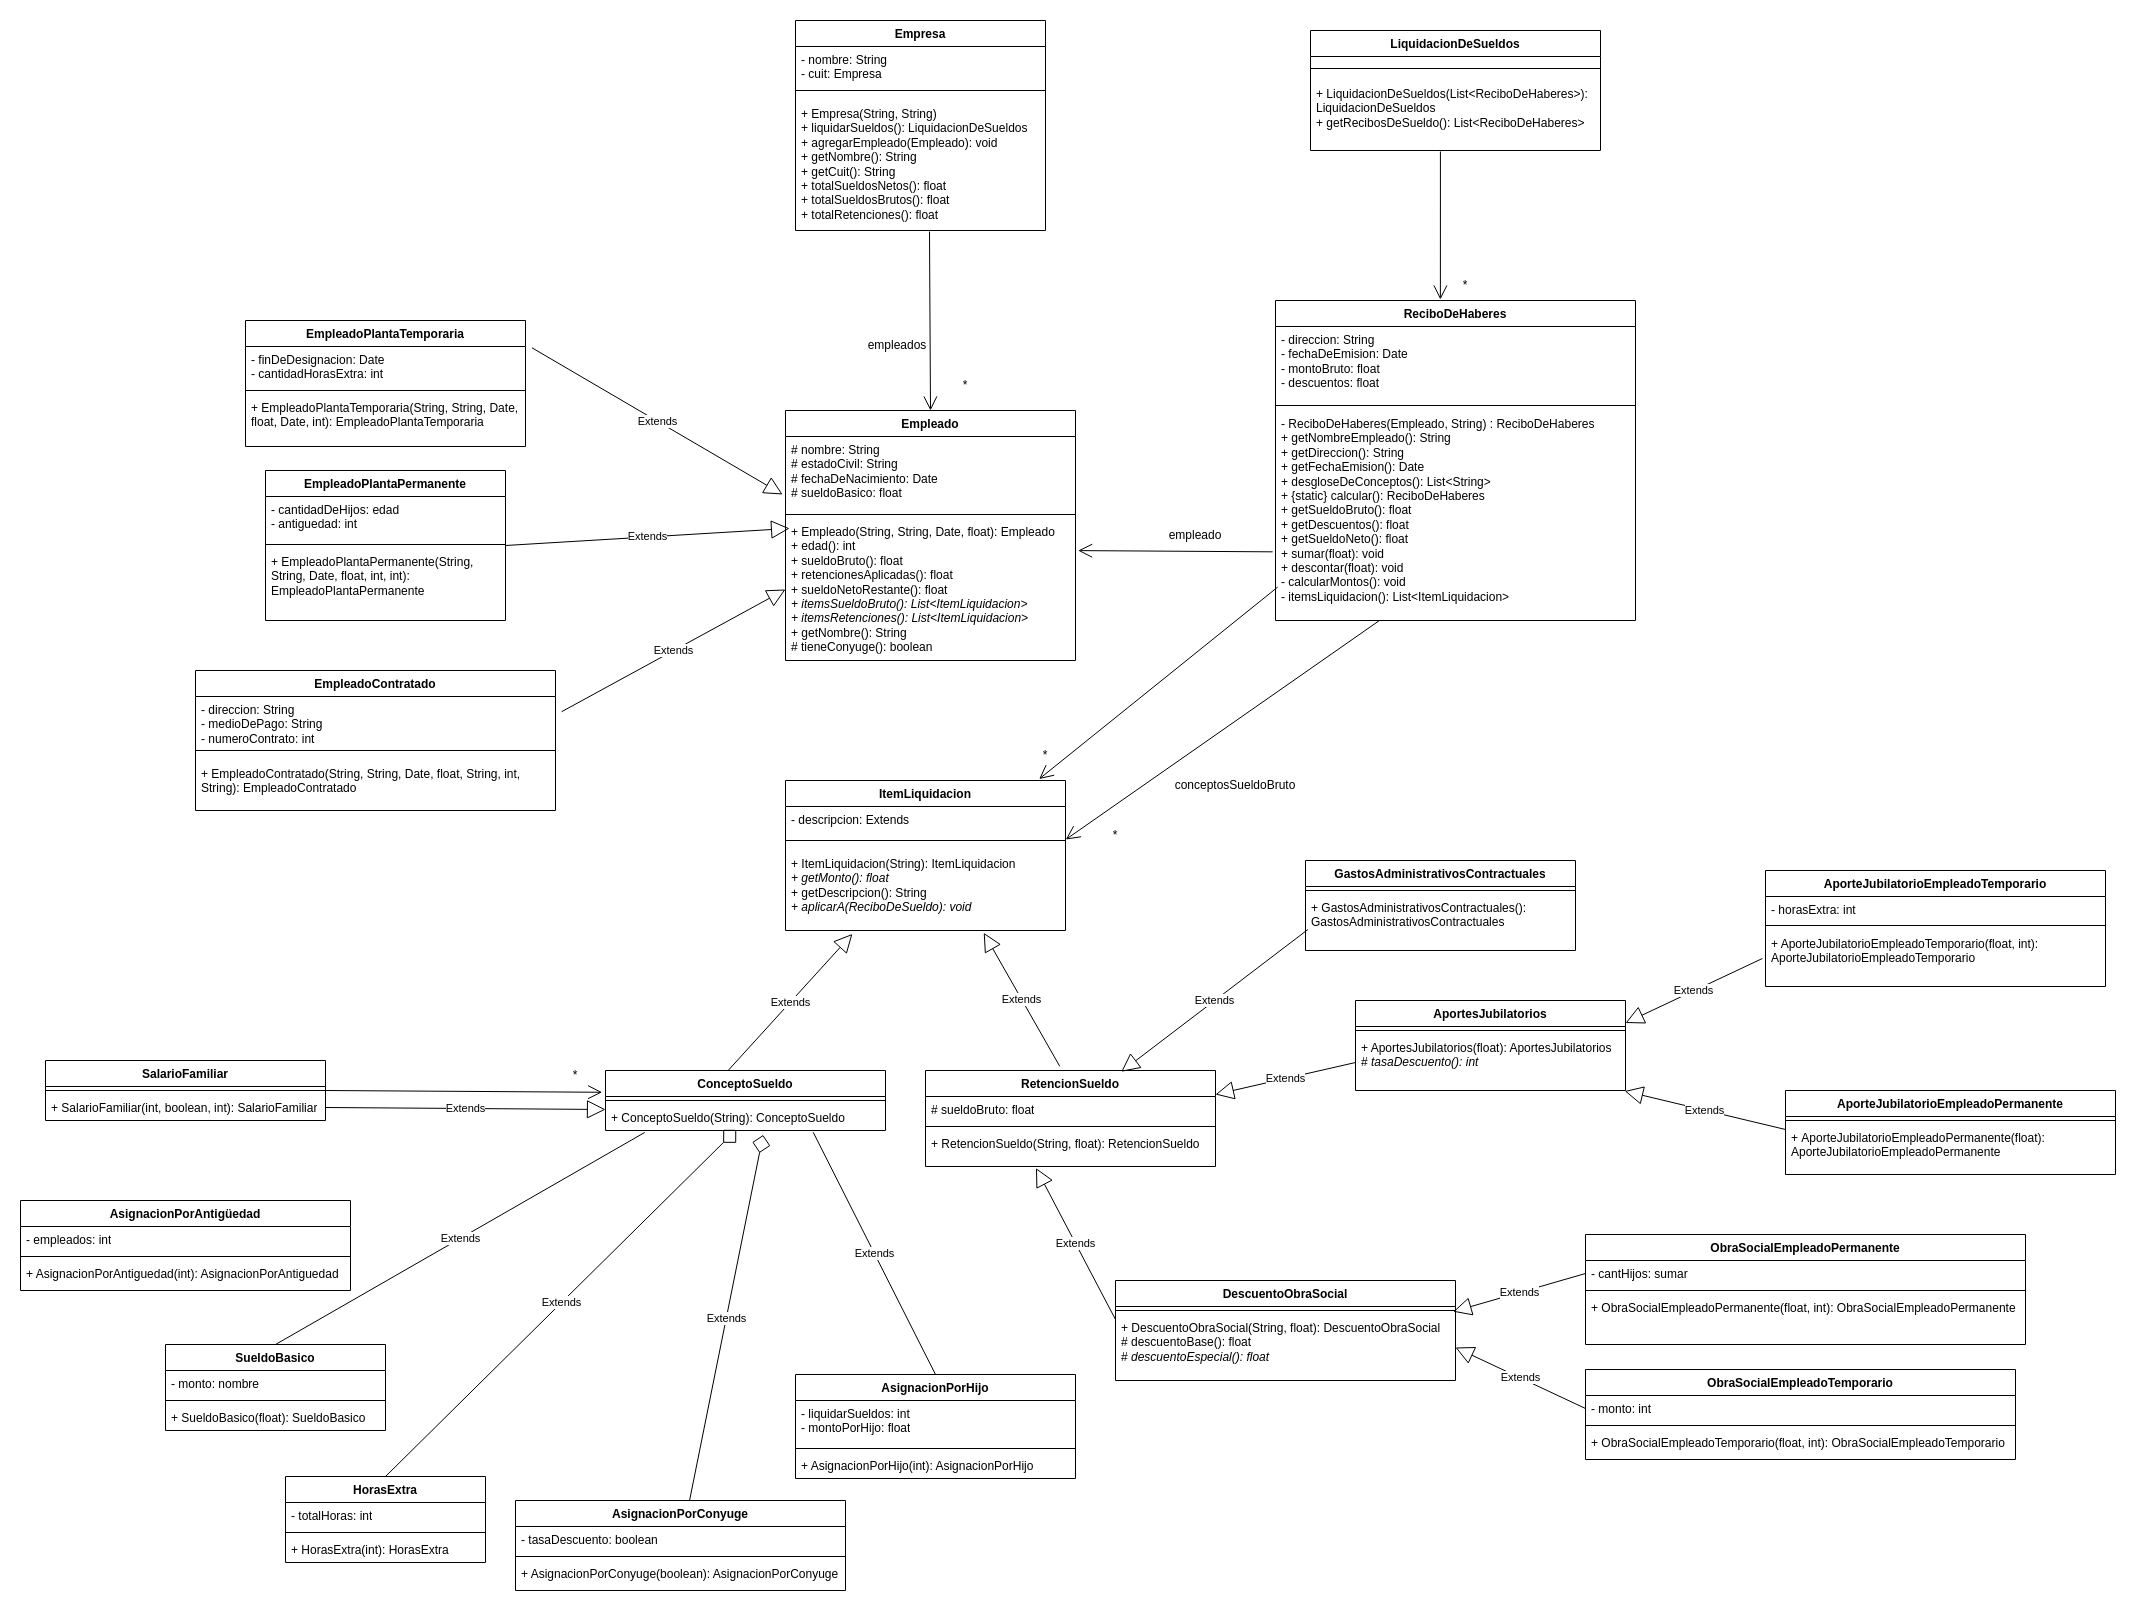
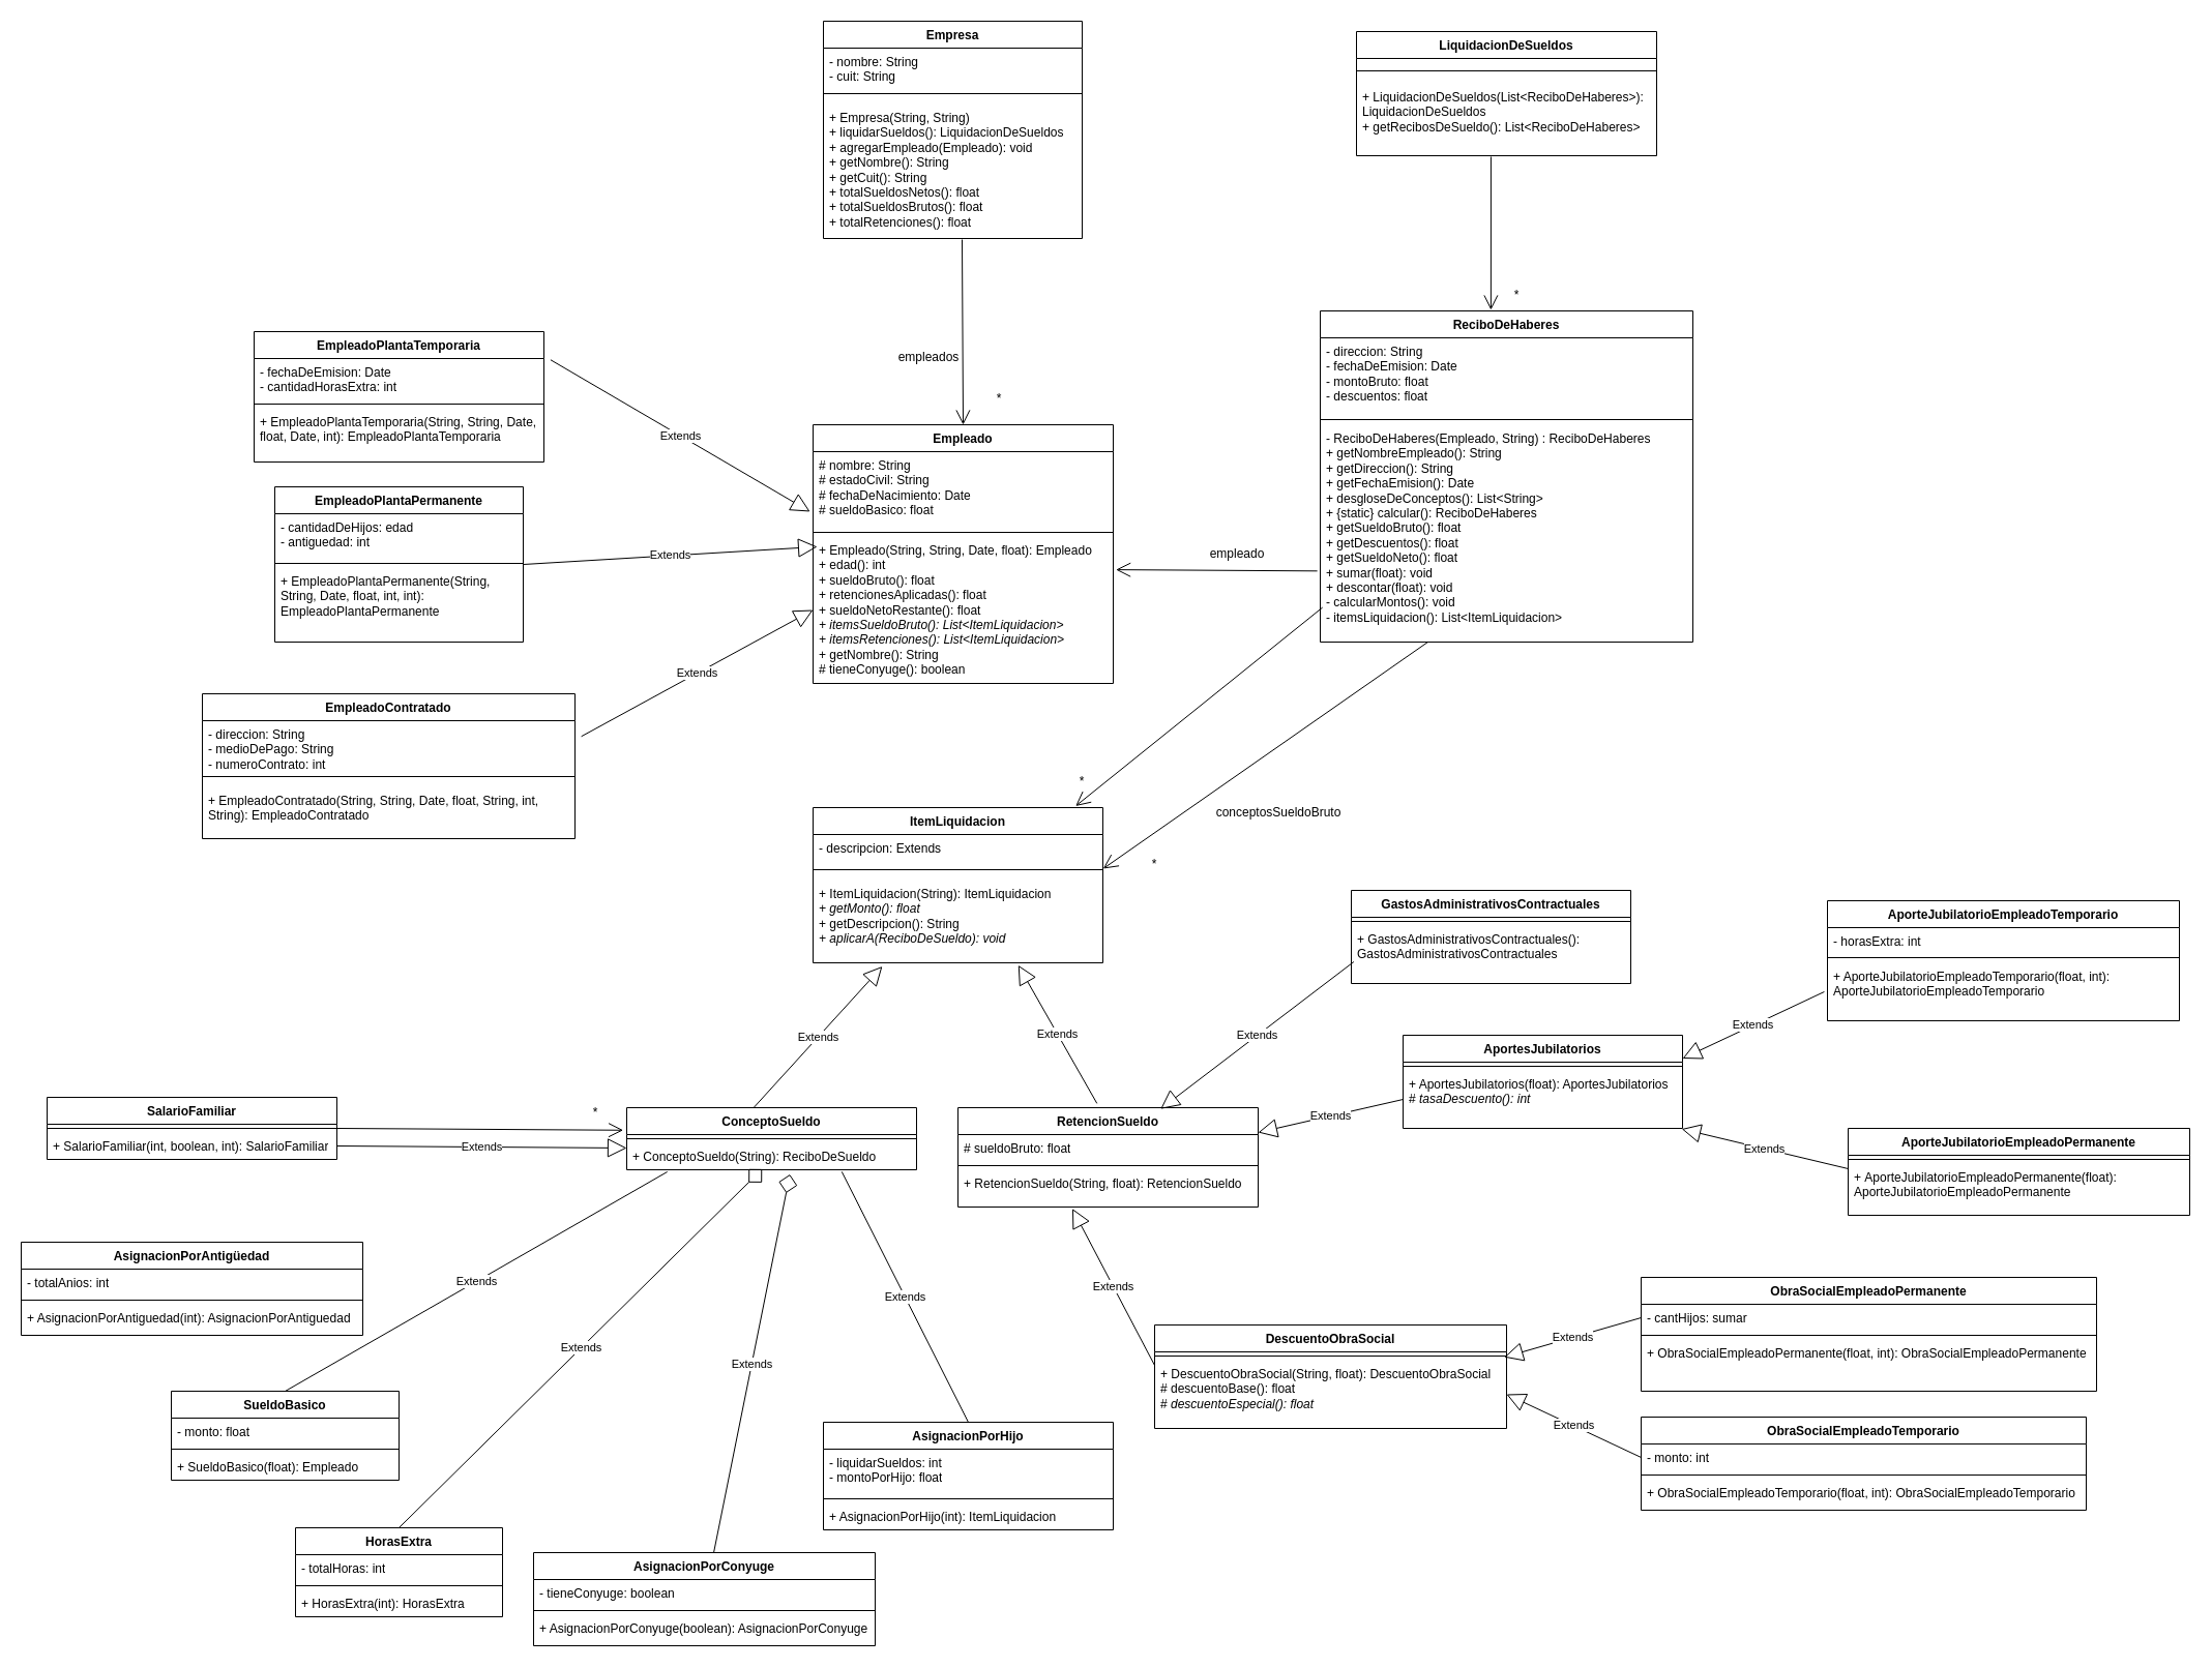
- <mxCell id="3" value="- nombre: String&lt;div&gt;- cuit: Empresa&lt;/div&gt;&lt;div&gt;&lt;br&gt;&lt;/div&gt;" style="text;strokeColor=none;fillColor=none;align=left;verticalAlign=top;spacingLeft=4;spacingRight=4;overflow=hidden;rotatable=0;points=[[0,0.5],[1,0.5]];portConstraint=eastwest;whiteSpace=wrap;html=1;" parent="2" vertex="1"><mxGeometry y="26" width="250" height="34" as="geometry" /></mxCell>
+ <mxCell id="3" value="- nombre: String&lt;div&gt;- cuit: String&lt;/div&gt;&lt;div&gt;&lt;br&gt;&lt;/div&gt;" style="text;strokeColor=none;fillColor=none;align=left;verticalAlign=top;spacingLeft=4;spacingRight=4;overflow=hidden;rotatable=0;points=[[0,0.5],[1,0.5]];portConstraint=eastwest;whiteSpace=wrap;html=1;" parent="2" vertex="1"><mxGeometry y="26" width="250" height="34" as="geometry" /></mxCell>
- <mxCell id="15" value="- finDeDesignacion: Date&lt;div&gt;- cantidadHorasExtra: int&lt;/div&gt;" style="text;strokeColor=none;fillColor=none;align=left;verticalAlign=top;spacingLeft=4;spacingRight=4;overflow=hidden;rotatable=0;points=[[0,0.5],[1,0.5]];portConstraint=eastwest;whiteSpace=wrap;html=1;" parent="14" vertex="1"><mxGeometry y="26" width="280" height="40" as="geometry" /></mxCell>
+ <mxCell id="15" value="- fechaDeEmision: Date&lt;div&gt;- cantidadHorasExtra: int&lt;/div&gt;" style="text;strokeColor=none;fillColor=none;align=left;verticalAlign=top;spacingLeft=4;spacingRight=4;overflow=hidden;rotatable=0;points=[[0,0.5],[1,0.5]];portConstraint=eastwest;whiteSpace=wrap;html=1;" parent="14" vertex="1"><mxGeometry y="26" width="280" height="40" as="geometry" /></mxCell>
- <mxCell id="28" value="+ ConceptoSueldo(String): ConceptoSueldo" style="text;strokeColor=none;fillColor=none;align=left;verticalAlign=top;spacingLeft=4;spacingRight=4;overflow=hidden;rotatable=0;points=[[0,0.5],[1,0.5]];portConstraint=eastwest;whiteSpace=wrap;html=1;" parent="26" vertex="1"><mxGeometry y="34" width="280" height="26" as="geometry" /></mxCell>
+ <mxCell id="28" value="+ ConceptoSueldo(String): ReciboDeSueldo" style="text;strokeColor=none;fillColor=none;align=left;verticalAlign=top;spacingLeft=4;spacingRight=4;overflow=hidden;rotatable=0;points=[[0,0.5],[1,0.5]];portConstraint=eastwest;whiteSpace=wrap;html=1;" parent="26" vertex="1"><mxGeometry y="34" width="280" height="26" as="geometry" /></mxCell>
- <mxCell id="41" value="- empleados: int" style="text;strokeColor=none;fillColor=none;align=left;verticalAlign=top;spacingLeft=4;spacingRight=4;overflow=hidden;rotatable=0;points=[[0,0.5],[1,0.5]];portConstraint=eastwest;whiteSpace=wrap;html=1;" parent="40" vertex="1"><mxGeometry y="26" width="330" height="26" as="geometry" /></mxCell>
+ <mxCell id="41" value="- totalAnios: int" style="text;strokeColor=none;fillColor=none;align=left;verticalAlign=top;spacingLeft=4;spacingRight=4;overflow=hidden;rotatable=0;points=[[0,0.5],[1,0.5]];portConstraint=eastwest;whiteSpace=wrap;html=1;" parent="40" vertex="1"><mxGeometry y="26" width="330" height="26" as="geometry" /></mxCell>
- <mxCell id="37" value="- monto: nombre" style="text;strokeColor=none;fillColor=none;align=left;verticalAlign=top;spacingLeft=4;spacingRight=4;overflow=hidden;rotatable=0;points=[[0,0.5],[1,0.5]];portConstraint=eastwest;whiteSpace=wrap;html=1;" parent="36" vertex="1"><mxGeometry y="26" width="220" height="26" as="geometry" /></mxCell>
+ <mxCell id="37" value="- monto: float" style="text;strokeColor=none;fillColor=none;align=left;verticalAlign=top;spacingLeft=4;spacingRight=4;overflow=hidden;rotatable=0;points=[[0,0.5],[1,0.5]];portConstraint=eastwest;whiteSpace=wrap;html=1;" parent="36" vertex="1"><mxGeometry y="26" width="220" height="26" as="geometry" /></mxCell>
- <mxCell id="39" value="+ SueldoBasico(float): SueldoBasico" style="text;strokeColor=none;fillColor=none;align=left;verticalAlign=top;spacingLeft=4;spacingRight=4;overflow=hidden;rotatable=0;points=[[0,0.5],[1,0.5]];portConstraint=eastwest;whiteSpace=wrap;html=1;" parent="36" vertex="1"><mxGeometry y="60" width="220" height="26" as="geometry" /></mxCell>
+ <mxCell id="39" value="+ SueldoBasico(float): Empleado" style="text;strokeColor=none;fillColor=none;align=left;verticalAlign=top;spacingLeft=4;spacingRight=4;overflow=hidden;rotatable=0;points=[[0,0.5],[1,0.5]];portConstraint=eastwest;whiteSpace=wrap;html=1;" parent="36" vertex="1"><mxGeometry y="60" width="220" height="26" as="geometry" /></mxCell>
- <mxCell id="51" value="+ AsignacionPorHijo(int): AsignacionPorHijo" style="text;strokeColor=none;fillColor=none;align=left;verticalAlign=top;spacingLeft=4;spacingRight=4;overflow=hidden;rotatable=0;points=[[0,0.5],[1,0.5]];portConstraint=eastwest;whiteSpace=wrap;html=1;" parent="48" vertex="1"><mxGeometry y="78" width="280" height="26" as="geometry" /></mxCell>
+ <mxCell id="51" value="+ AsignacionPorHijo(int): ItemLiquidacion" style="text;strokeColor=none;fillColor=none;align=left;verticalAlign=top;spacingLeft=4;spacingRight=4;overflow=hidden;rotatable=0;points=[[0,0.5],[1,0.5]];portConstraint=eastwest;whiteSpace=wrap;html=1;" parent="48" vertex="1"><mxGeometry y="78" width="280" height="26" as="geometry" /></mxCell>
- <mxCell id="45" value="- tasaDescuento: boolean" style="text;strokeColor=none;fillColor=none;align=left;verticalAlign=top;spacingLeft=4;spacingRight=4;overflow=hidden;rotatable=0;points=[[0,0.5],[1,0.5]];portConstraint=eastwest;whiteSpace=wrap;html=1;" parent="44" vertex="1"><mxGeometry y="26" width="330" height="26" as="geometry" /></mxCell>
+ <mxCell id="45" value="- tieneConyuge: boolean" style="text;strokeColor=none;fillColor=none;align=left;verticalAlign=top;spacingLeft=4;spacingRight=4;overflow=hidden;rotatable=0;points=[[0,0.5],[1,0.5]];portConstraint=eastwest;whiteSpace=wrap;html=1;" parent="44" vertex="1"><mxGeometry y="26" width="330" height="26" as="geometry" /></mxCell>
